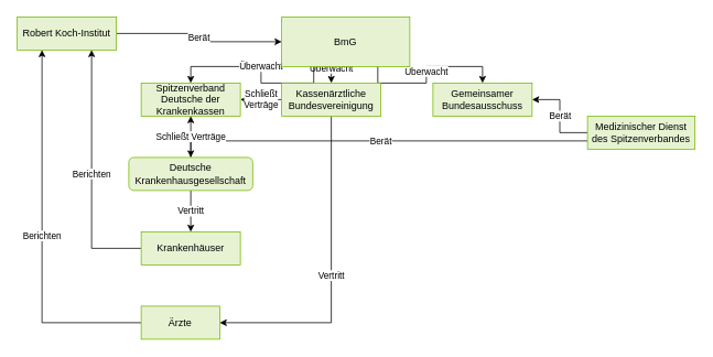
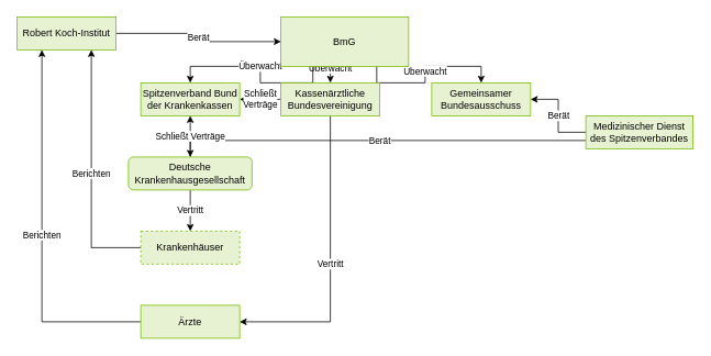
- <mxCell id="16" value="Spitzenverband Deutsche der Krankenkassen" style="rounded=0;whiteSpace=wrap;html=1;fillColor=#e7f2d3;strokeColor=#76B900;fontColor=#000000;" parent="1" vertex="1"><mxGeometry x="170" y="100" width="120" height="40" as="geometry" /></mxCell>
+ <mxCell id="16" value="Spitzenverband Bund der Krankenkassen" style="rounded=0;whiteSpace=wrap;html=1;fillColor=#e7f2d3;strokeColor=#76B900;fontColor=#000000;" parent="1" vertex="1"><mxGeometry x="170" y="100" width="120" height="40" as="geometry" /></mxCell>
- <mxCell id="20" value="Krankenhäuser" style="rounded=0;whiteSpace=wrap;html=1;fillColor=#e7f2d3;strokeColor=#76B900;fontColor=#000000;" vertex="1" parent="1"><mxGeometry x="170" y="280" width="120" height="40" as="geometry" /></mxCell>
+ <mxCell id="20" value="Krankenhäuser" style="rounded=0;whiteSpace=wrap;html=1;fillColor=#e7f2d3;strokeColor=#76B900;fontColor=#000000;dashed=1;" vertex="1" parent="1"><mxGeometry x="170" y="280" width="120" height="40" as="geometry" /></mxCell>
- <mxCell id="22" value="Ärzte" style="rounded=0;whiteSpace=wrap;html=1;fillColor=#e7f2d3;strokeColor=#76B900;fontColor=#000000;" vertex="1" parent="1"><mxGeometry x="170" y="370" width="95" height="40" as="geometry" /></mxCell>
+ <mxCell id="22" value="Ärzte" style="rounded=0;whiteSpace=wrap;html=1;fillColor=#e7f2d3;strokeColor=#76B900;fontColor=#000000;" vertex="1" parent="1"><mxGeometry x="170" y="370" width="120" height="40" as="geometry" /></mxCell>
